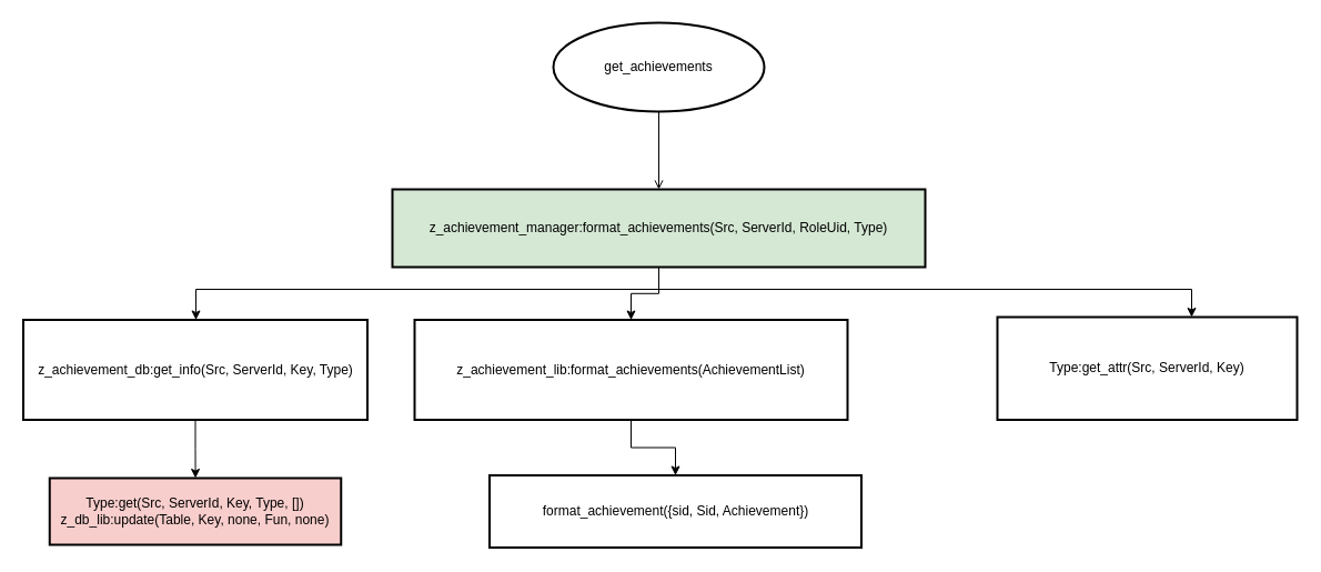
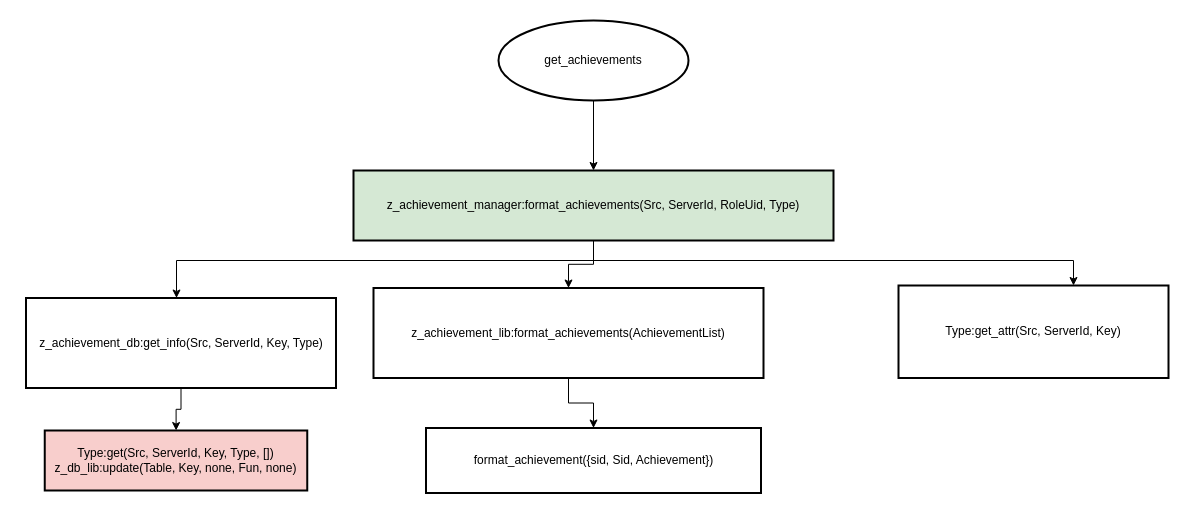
- <mxCell id="2" value="" style="edgeStyle=orthogonalEdgeStyle;rounded=0;orthogonalLoop=1;jettySize=auto;html=1;endArrow=open;" edge="1" parent="1" source="3" target="7"><mxGeometry relative="1" as="geometry" /></mxCell>
+ <mxCell id="2" value="" style="edgeStyle=orthogonalEdgeStyle;rounded=0;orthogonalLoop=1;jettySize=auto;html=1;" edge="1" parent="1" source="3" target="7"><mxGeometry relative="1" as="geometry" /></mxCell>
- <mxCell id="9" value="z_achievement_db:get_info(Src, ServerId, Key, Type)" style="whiteSpace=wrap;html=1;strokeWidth=2;" vertex="1" parent="1"><mxGeometry x="20.5" y="287.5" width="310" height="90" as="geometry" /></mxCell>
+ <mxCell id="9" value="z_achievement_db:get_info(Src, ServerId, Key, Type)" style="whiteSpace=wrap;html=1;strokeWidth=2;" vertex="1" parent="1"><mxGeometry x="25.5" y="297.5" width="310" height="90" as="geometry" /></mxCell>
- <mxCell id="14" value="format_achievement({sid, Sid, Achievement})" style="whiteSpace=wrap;html=1;strokeWidth=2;" vertex="1" parent="1"><mxGeometry x="440.5" y="427.5" width="335" height="65" as="geometry" /></mxCell>
+ <mxCell id="14" value="format_achievement({sid, Sid, Achievement})" style="whiteSpace=wrap;html=1;strokeWidth=2;" vertex="1" parent="1"><mxGeometry x="425.5" y="427.5" width="335" height="65" as="geometry" /></mxCell>
